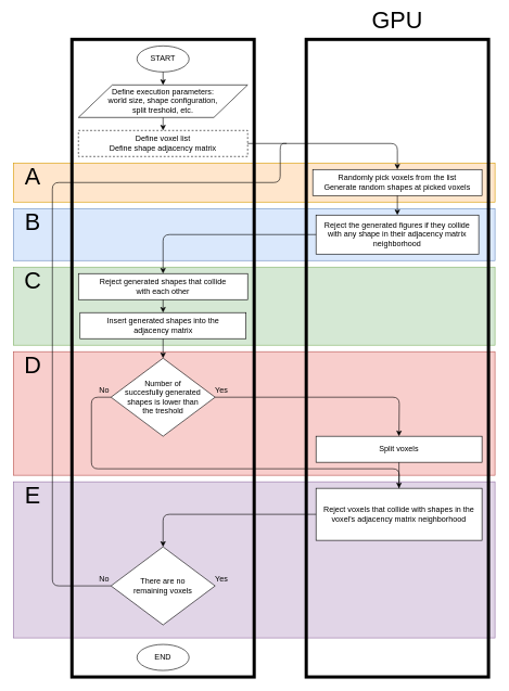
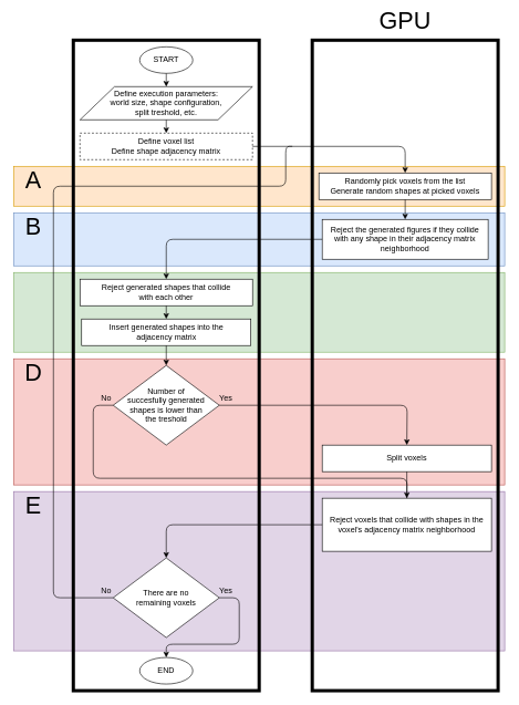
- <mxCell id="41" value="&lt;font style=&quot;font-size: 36px&quot;&gt;C&lt;/font&gt;" style="text;html=1;strokeColor=none;fillColor=none;align=center;verticalAlign=middle;whiteSpace=wrap;rounded=0;" parent="1" vertex="1"><mxGeometry x="30" y="420" width="40" height="20" as="geometry" /></mxCell>
+ <mxCell id="34" value="" style="endArrow=classic;html=1;exitX=1;exitY=0.5;exitDx=0;exitDy=0;entryX=0.5;entryY=0;entryDx=0;entryDy=0;" parent="1" source="17" target="33" edge="1"><mxGeometry width="50" height="50" relative="1" as="geometry"><mxPoint x="20" y="1150" as="sourcePoint" /><mxPoint x="70" y="1100" as="targetPoint" /><Array as="points"><mxPoint x="360" y="900" /><mxPoint x="360" y="970" /><mxPoint x="250" y="970" /></Array></mxGeometry></mxCell>
